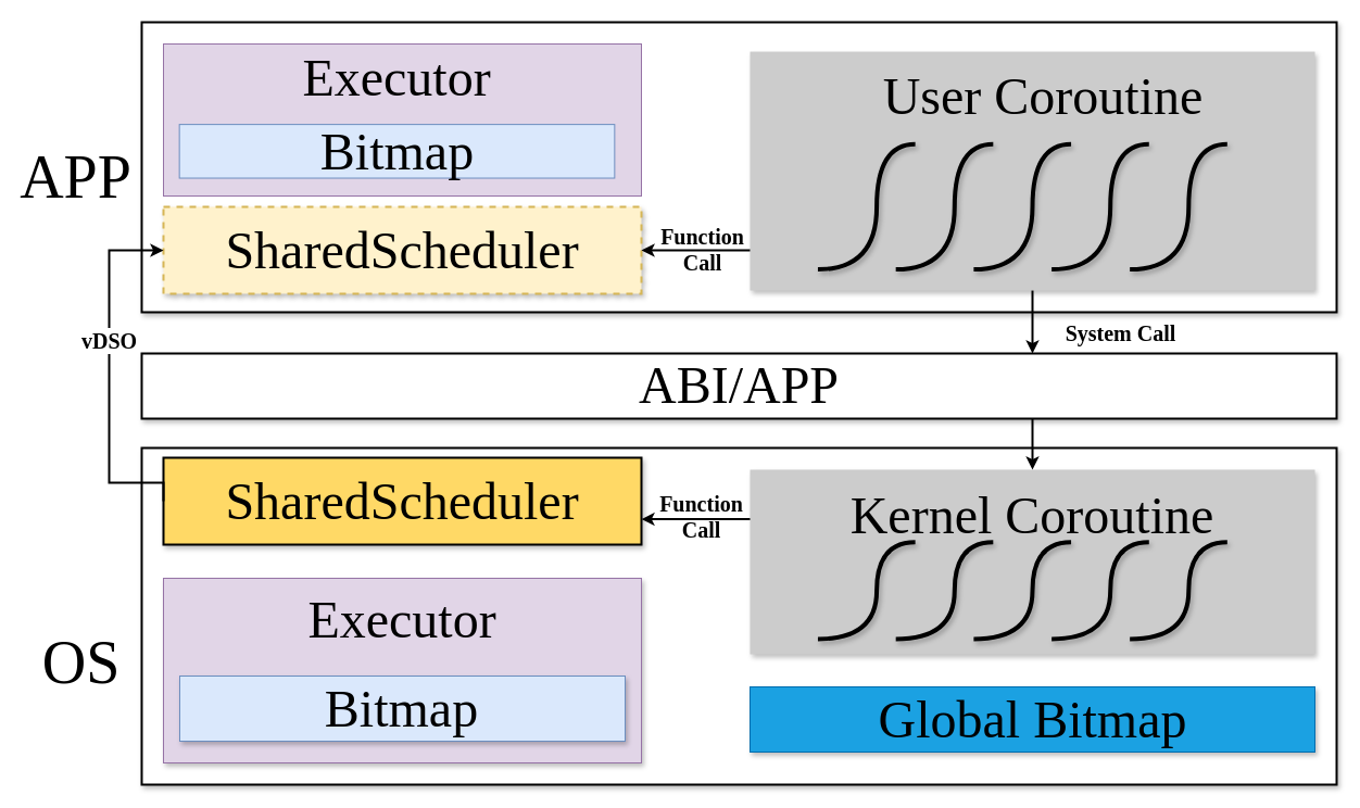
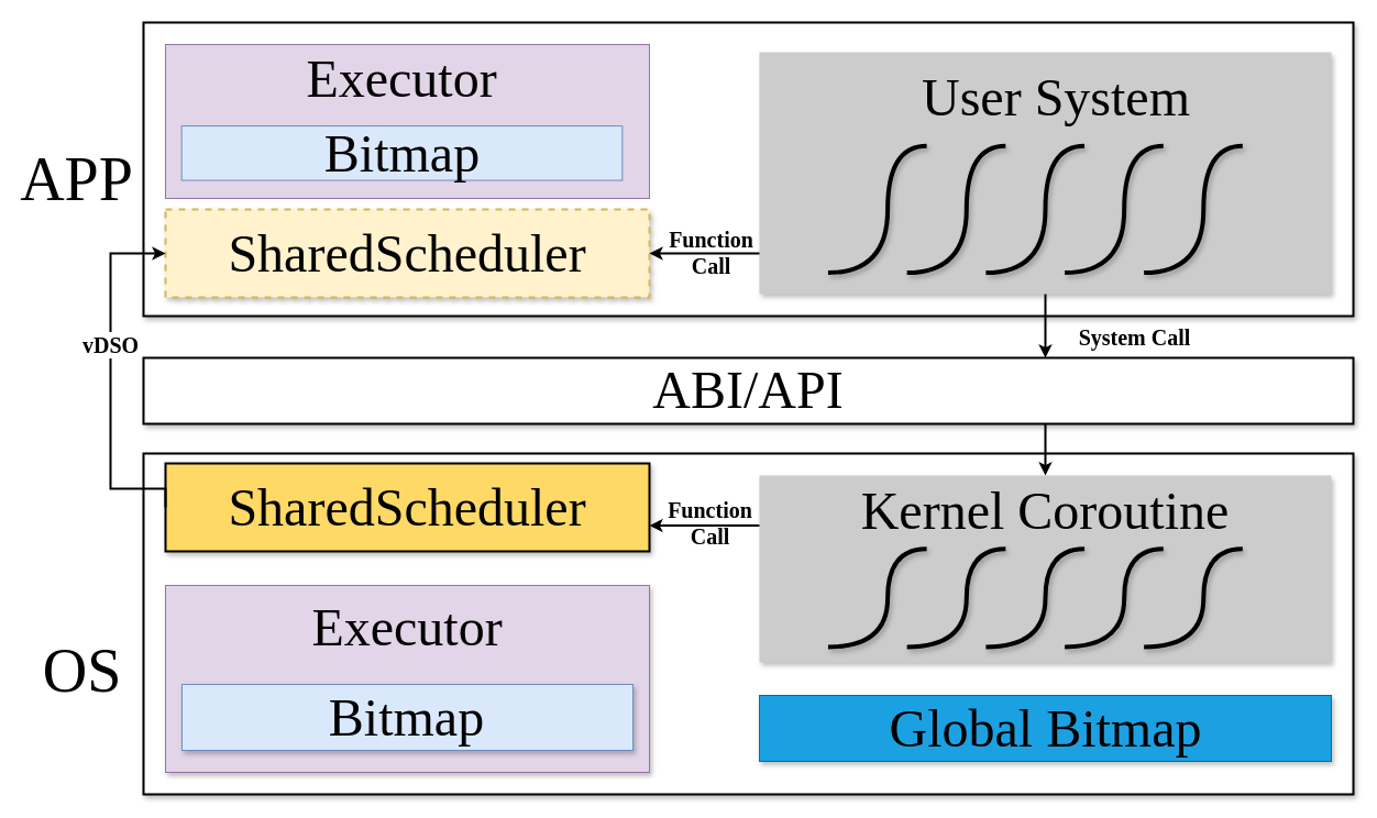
- <mxCell id="43" value="&lt;font&gt;&lt;span style=&quot;font-size: 48px;&quot;&gt;User Coroutine&lt;/span&gt;&lt;/font&gt;" style="text;strokeColor=none;align=center;fillColor=none;html=1;verticalAlign=middle;whiteSpace=wrap;rounded=0;strokeWidth=1;container=0;shadow=1;fontFamily=Times New Roman;" parent="41" vertex="1"><mxGeometry x="100.0" y="23.417" width="340" height="34.289" as="geometry" /></mxCell>
+ <mxCell id="43" value="&lt;font&gt;&lt;span style=&quot;font-size: 48px;&quot;&gt;User System&lt;/span&gt;&lt;/font&gt;" style="text;strokeColor=none;align=center;fillColor=none;html=1;verticalAlign=middle;whiteSpace=wrap;rounded=0;strokeWidth=1;container=0;shadow=1;fontFamily=Times New Roman;" parent="41" vertex="1"><mxGeometry x="100.0" y="23.417" width="340" height="34.289" as="geometry" /></mxCell>
- <mxCell id="35" value="&lt;font&gt;&lt;span style=&quot;font-size: 48px;&quot;&gt;ABI/APP&lt;/span&gt;&lt;/font&gt;" style="text;strokeColor=none;align=center;fillColor=none;html=1;verticalAlign=middle;whiteSpace=wrap;rounded=0;strokeWidth=1;container=0;shadow=1;fontFamily=Times New Roman;" parent="33" vertex="1"><mxGeometry x="366.17" y="13.635" width="367.66" height="32.727" as="geometry" /></mxCell>
+ <mxCell id="35" value="&lt;font&gt;&lt;span style=&quot;font-size: 48px;&quot;&gt;ABI/API&lt;/span&gt;&lt;/font&gt;" style="text;strokeColor=none;align=center;fillColor=none;html=1;verticalAlign=middle;whiteSpace=wrap;rounded=0;strokeWidth=1;container=0;shadow=1;fontFamily=Times New Roman;" parent="33" vertex="1"><mxGeometry x="366.17" y="13.635" width="367.66" height="32.727" as="geometry" /></mxCell>
- <mxCell id="23" value="&lt;font&gt;&lt;span style=&quot;font-size: 48px;&quot;&gt;Kernel Coroutine&lt;/span&gt;&lt;/font&gt;" style="text;strokeColor=none;align=center;fillColor=none;html=1;verticalAlign=middle;whiteSpace=wrap;rounded=0;strokeWidth=1;container=0;shadow=1;fontFamily=Times New Roman;" parent="15" vertex="1"><mxGeometry x="90.15" y="18.095" width="340" height="26.496" as="geometry" /></mxCell>
+ <mxCell id="23" value="&lt;font&gt;&lt;span style=&quot;font-size: 48px;&quot;&gt;Kernel Coroutine&lt;/span&gt;&lt;/font&gt;" style="text;strokeColor=none;align=center;fillColor=none;html=1;verticalAlign=middle;whiteSpace=wrap;rounded=0;strokeWidth=1;container=0;shadow=1;fontFamily=Times New Roman;" parent="15" vertex="1"><mxGeometry x="90.15" y="8.095" width="340" height="26.496" as="geometry" /></mxCell>
